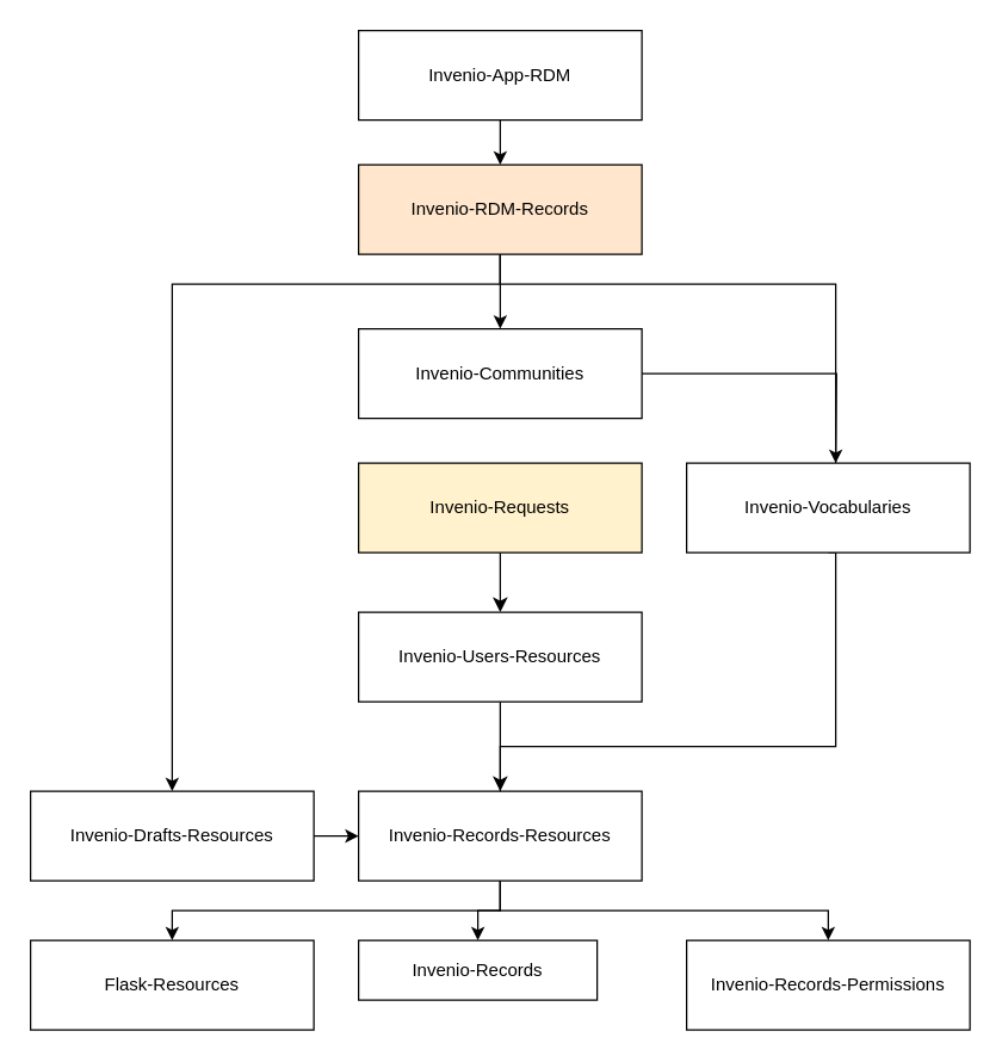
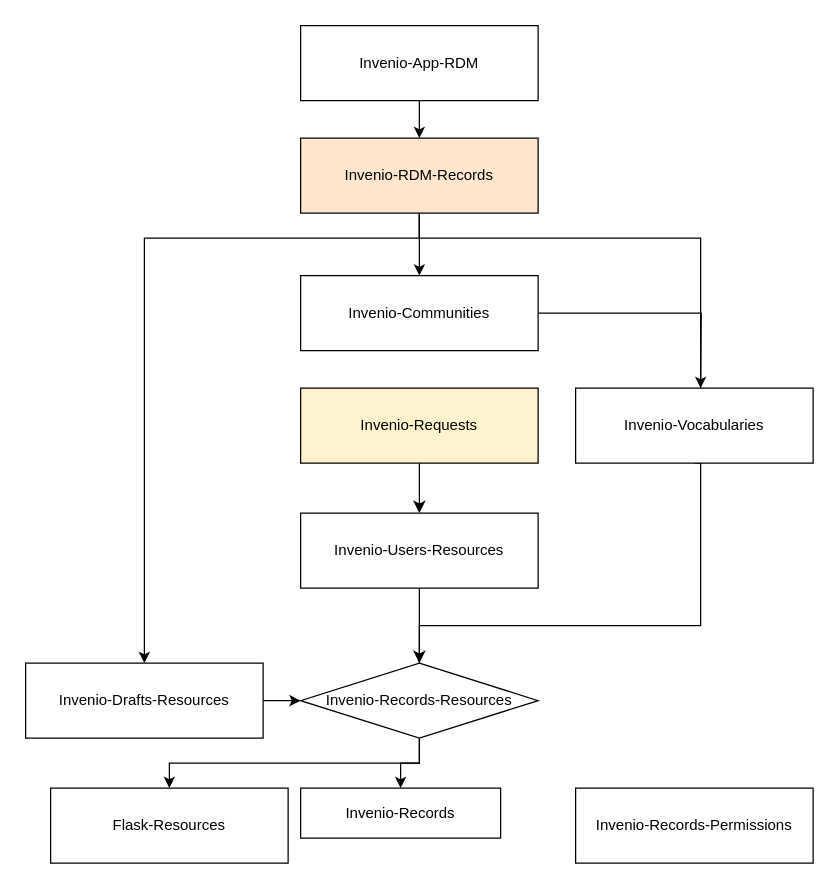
- <mxCell id="17" value="Invenio-Records-Resources" style="rounded=0;whiteSpace=wrap;html=1;" parent="1" vertex="1"><mxGeometry x="240" y="530" width="190" height="60" as="geometry" /></mxCell>
+ <mxCell id="17" value="Invenio-Records-Resources" style="rhombus;whiteSpace=wrap;html=1;" parent="1" vertex="1"><mxGeometry x="240" y="530" width="190" height="60" as="geometry" /></mxCell>
- <mxCell id="16" style="edgeStyle=orthogonalEdgeStyle;rounded=0;orthogonalLoop=1;jettySize=auto;html=1;exitX=0.5;exitY=1;exitDx=0;exitDy=0;" parent="1" source="17" target="20" edge="1"><mxGeometry relative="1" as="geometry" /></mxCell>
- <mxCell id="18" value="Flask-Resources" style="rounded=0;whiteSpace=wrap;html=1;" parent="1" vertex="1"><mxGeometry x="20" y="630" width="190" height="60" as="geometry" /></mxCell>
+ <mxCell id="18" value="Flask-Resources" style="rounded=0;whiteSpace=wrap;html=1;" parent="1" vertex="1"><mxGeometry x="40" y="630" width="190" height="60" as="geometry" /></mxCell>
